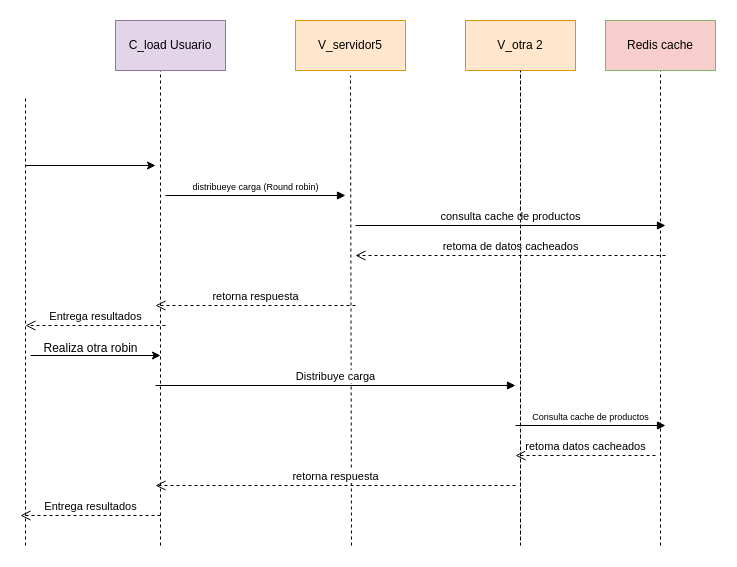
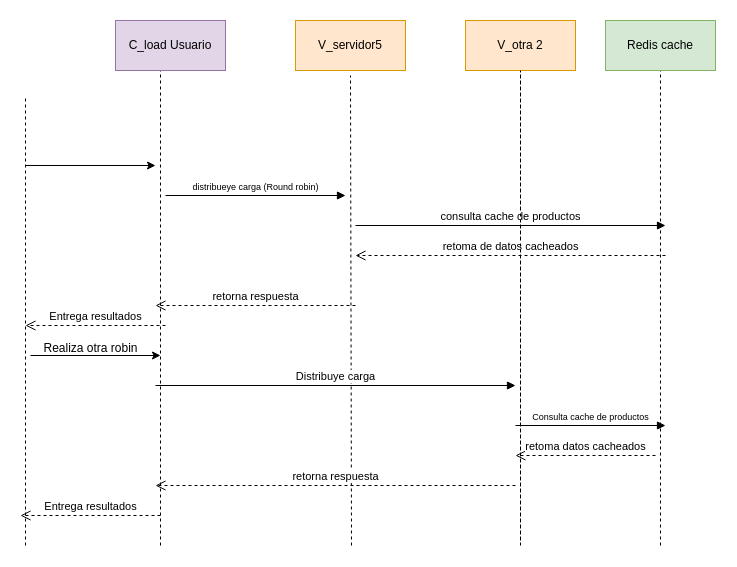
- <mxCell id="10" value="Redis cache" style="html=1;whiteSpace=wrap;fillColor=#f8cecc;strokeColor=#82b366;" vertex="1" parent="1"><mxGeometry x="605" y="20" width="110" height="50" as="geometry" /></mxCell>
+ <mxCell id="10" value="Redis cache" style="html=1;whiteSpace=wrap;fillColor=#d5e8d4;strokeColor=#82b366;" vertex="1" parent="1"><mxGeometry x="605" y="20" width="110" height="50" as="geometry" /></mxCell>
